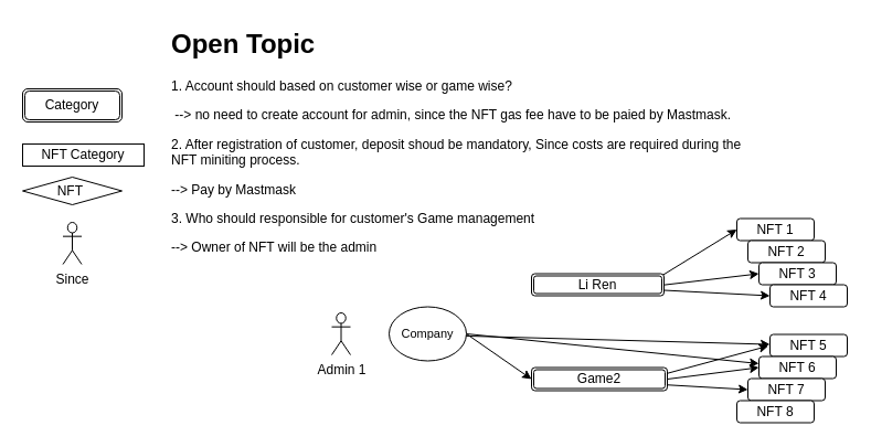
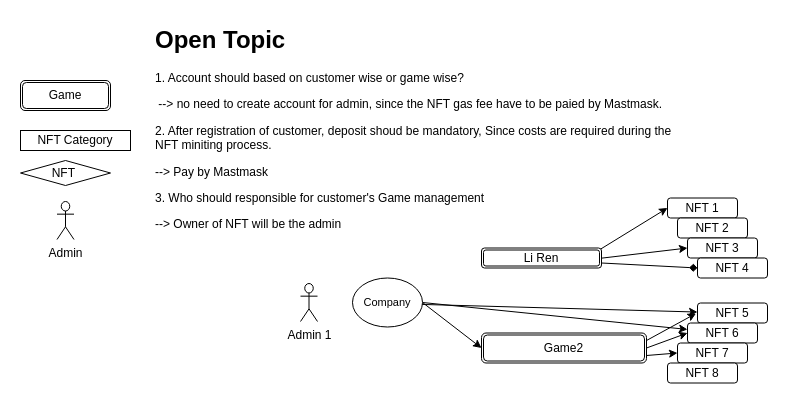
- <mxCell id="24" value="Category" style="shape=ext;double=1;rounded=1;whiteSpace=wrap;html=1;" vertex="1" parent="1"><mxGeometry x="20" y="80" width="90" height="30" as="geometry" /></mxCell>
+ <mxCell id="24" value="Game" style="shape=ext;double=1;rounded=1;whiteSpace=wrap;html=1;" vertex="1" parent="1"><mxGeometry x="20" y="80" width="90" height="30" as="geometry" /></mxCell>
- <mxCell id="26" value="Since" style="shape=umlActor;verticalLabelPosition=bottom;verticalAlign=top;html=1;outlineConnect=0;" vertex="1" parent="1"><mxGeometry x="56.5" y="201" width="17" height="38" as="geometry" /></mxCell>
+ <mxCell id="26" value="Admin" style="shape=umlActor;verticalLabelPosition=bottom;verticalAlign=top;html=1;outlineConnect=0;" vertex="1" parent="1"><mxGeometry x="56.5" y="201" width="17" height="38" as="geometry" /></mxCell>
- <mxCell id="6" style="edgeStyle=none;rounded=0;orthogonalLoop=1;jettySize=auto;html=1;entryX=0;entryY=0.5;entryDx=0;entryDy=0;exitX=1;exitY=0.75;exitDx=0;exitDy=0;" edge="1" parent="1" source="7" target="16"><mxGeometry relative="1" as="geometry" /></mxCell>
+ <mxCell id="6" style="edgeStyle=none;rounded=0;orthogonalLoop=1;jettySize=auto;html=1;entryX=0;entryY=0.5;entryDx=0;entryDy=0;exitX=1;exitY=0.75;exitDx=0;exitDy=0;endArrow=diamond;" edge="1" parent="1" source="7" target="16"><mxGeometry relative="1" as="geometry" /></mxCell>
- <mxCell id="11" value="Game2" style="shape=ext;double=1;rounded=1;whiteSpace=wrap;html=1;" vertex="1" parent="1"><mxGeometry x="481" y="332.5" width="123" height="21" as="geometry" /></mxCell>
+ <mxCell id="11" value="Game2" style="shape=ext;double=1;rounded=1;whiteSpace=wrap;html=1;" vertex="1" parent="1"><mxGeometry x="481" y="332.5" width="165" height="30" as="geometry" /></mxCell>
